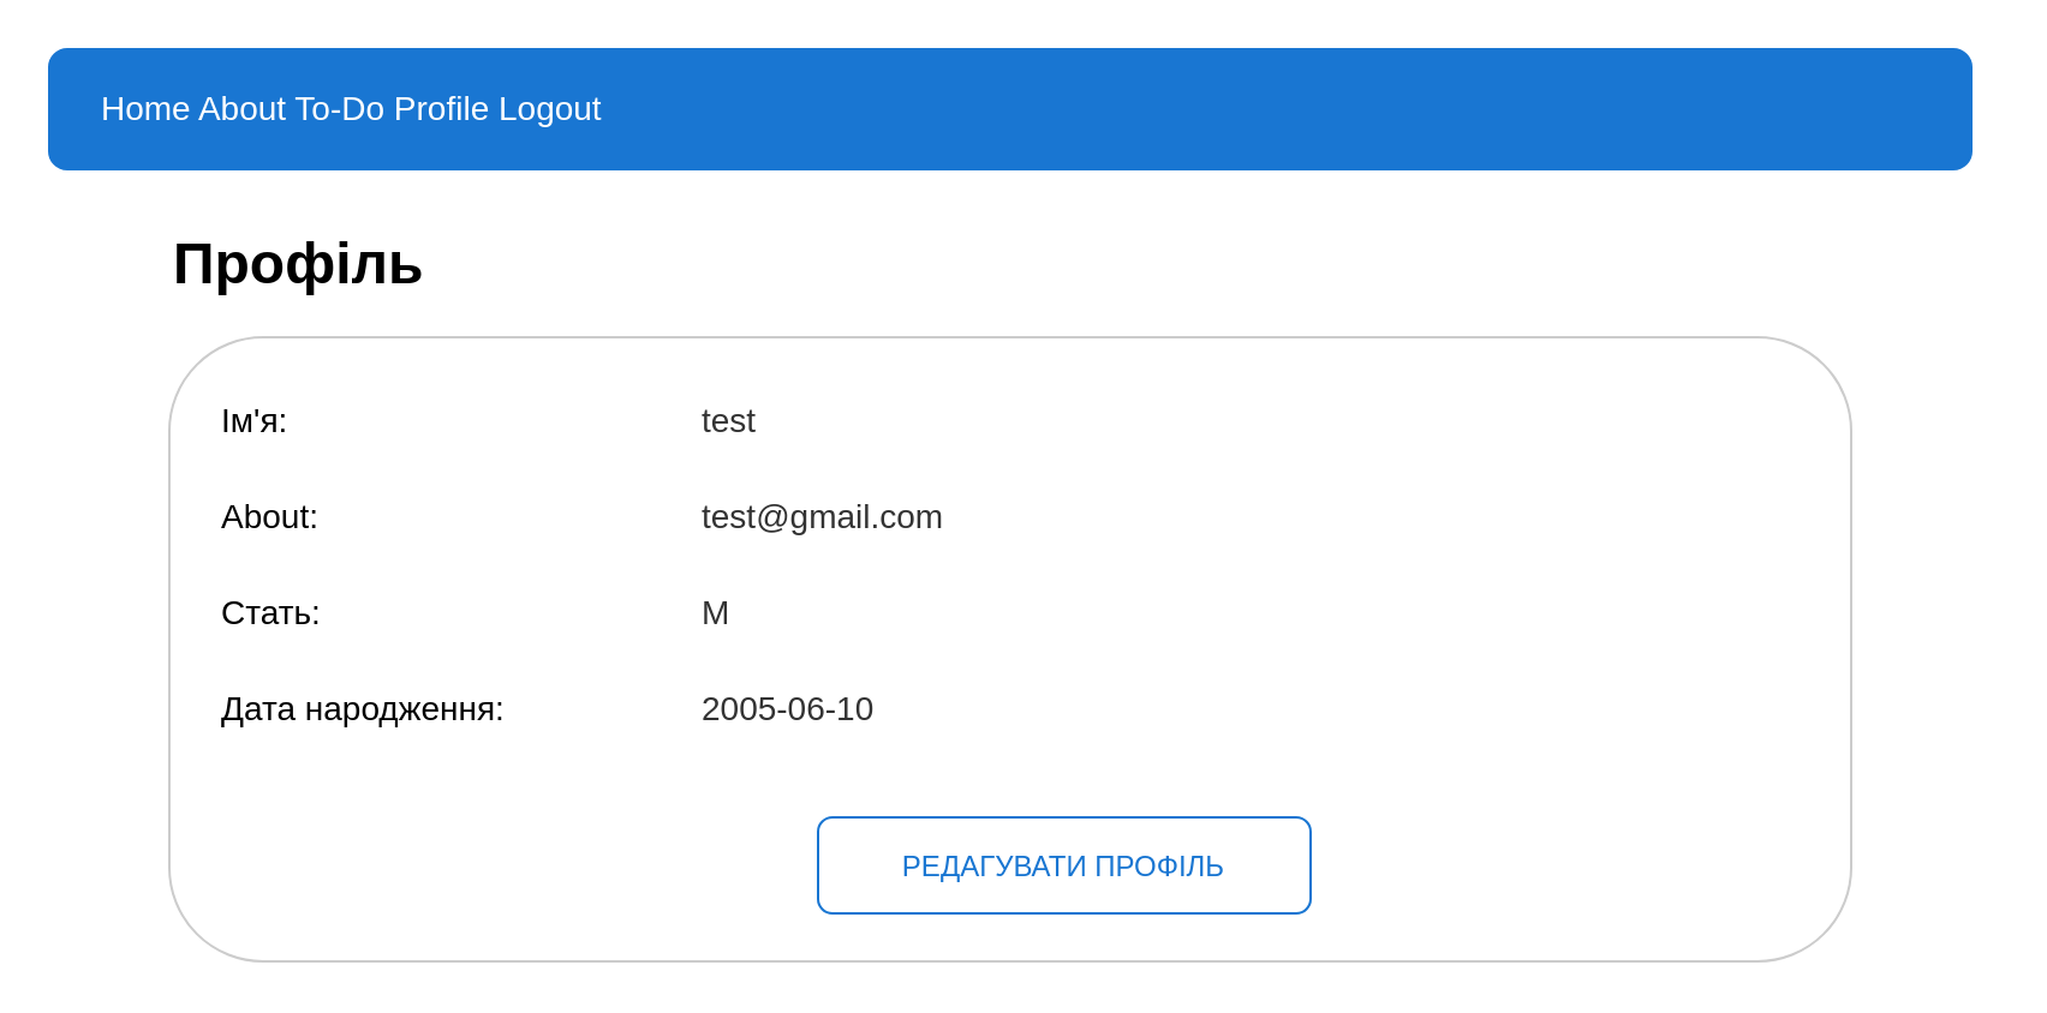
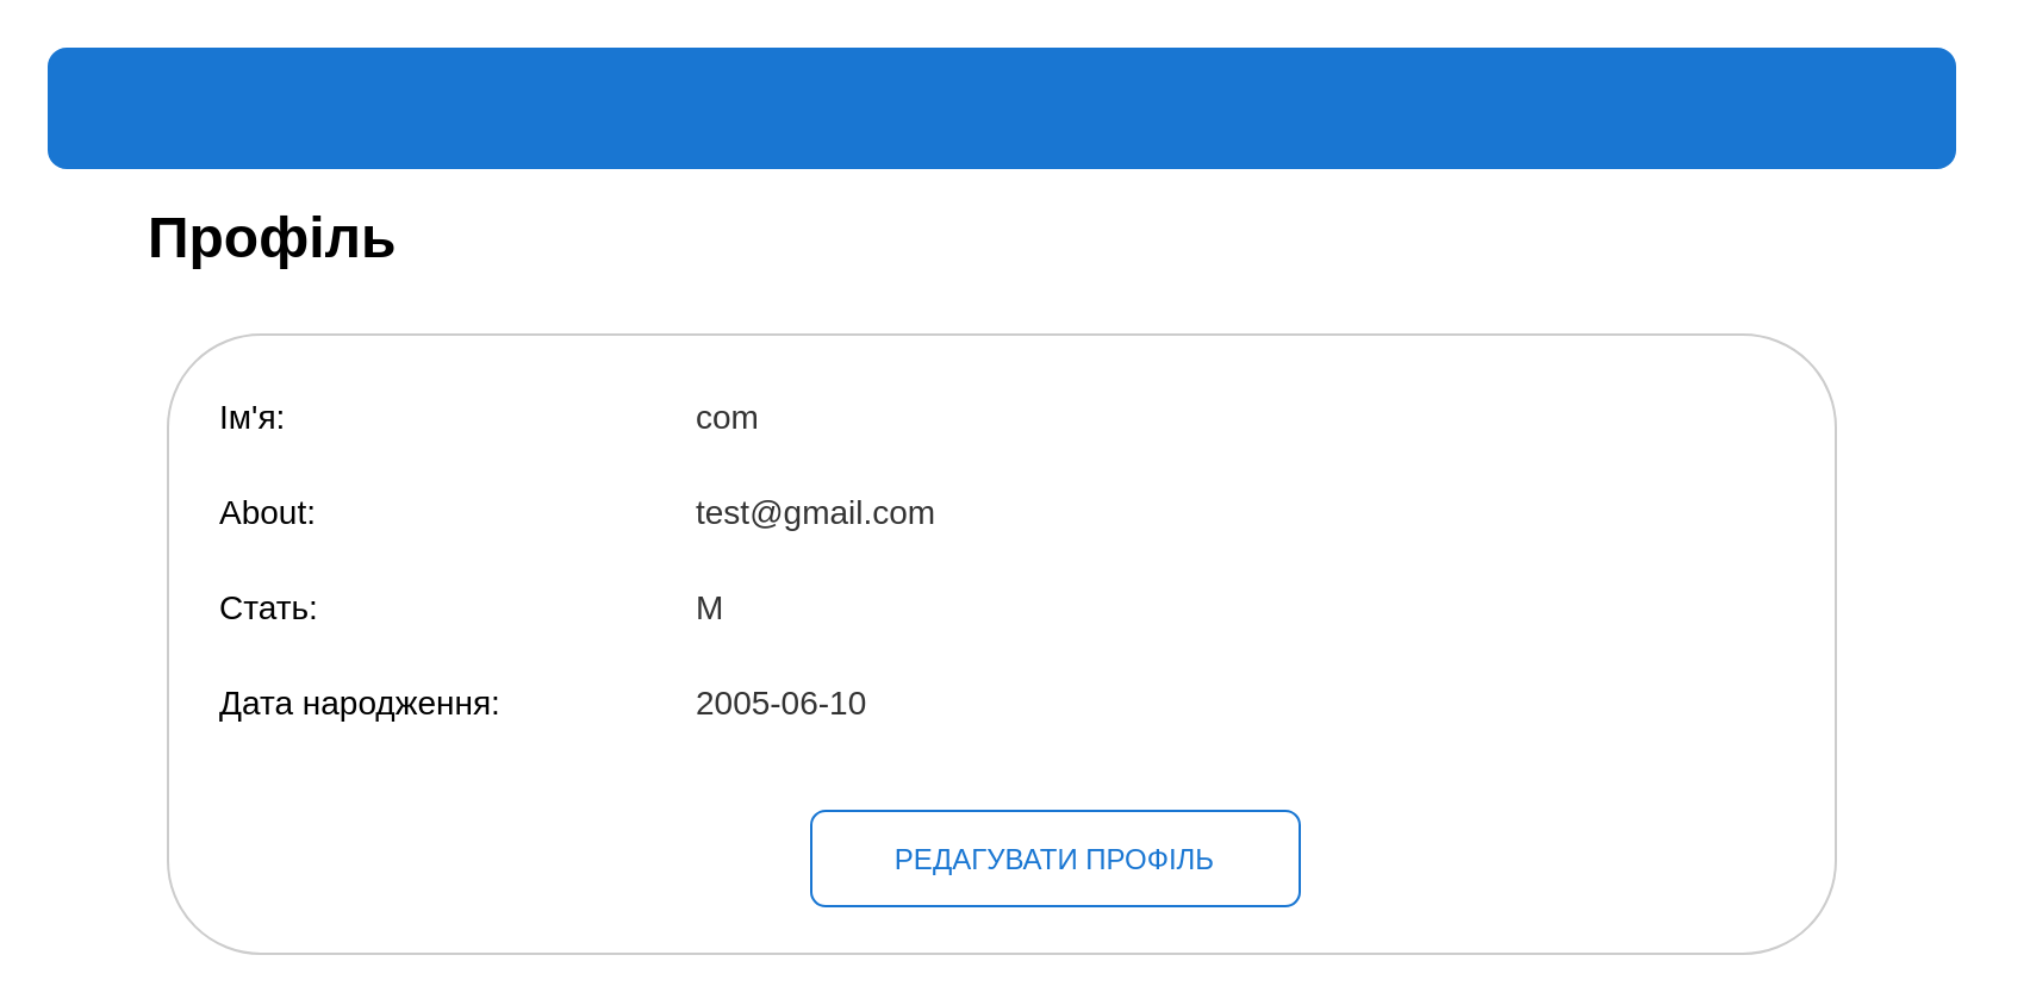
- <mxCell id="3" value="Home   About   To-Do   Profile   Logout" style="text;html=1;align=left;verticalAlign=middle;fontSize=14;fontColor=#ffffff;" parent="2" vertex="1"><mxGeometry x="20" width="760" height="50" as="geometry" /></mxCell>
- <mxCell id="4" value="Профіль" style="text;html=1;align=left;verticalAlign=middle;fontSize=24;fontColor=#000000;fontStyle=1;" parent="1" vertex="1"><mxGeometry x="70" y="90" width="760" height="40" as="geometry" /></mxCell>
+ <mxCell id="4" value="Профіль" style="text;html=1;align=left;verticalAlign=middle;fontSize=24;fontColor=#000000;fontStyle=1;" parent="1" vertex="1"><mxGeometry x="60" y="80" width="760" height="40" as="geometry" /></mxCell>
- <mxCell id="7" value="test" style="text;html=1;align=left;verticalAlign=middle;fontSize=14;fontColor=#333333;" parent="5" vertex="1"><mxGeometry x="220" y="20" width="460" height="30" as="geometry" /></mxCell>
+ <mxCell id="7" value="com" style="text;html=1;align=left;verticalAlign=middle;fontSize=14;fontColor=#333333;" parent="5" vertex="1"><mxGeometry x="220" y="20" width="460" height="30" as="geometry" /></mxCell>
